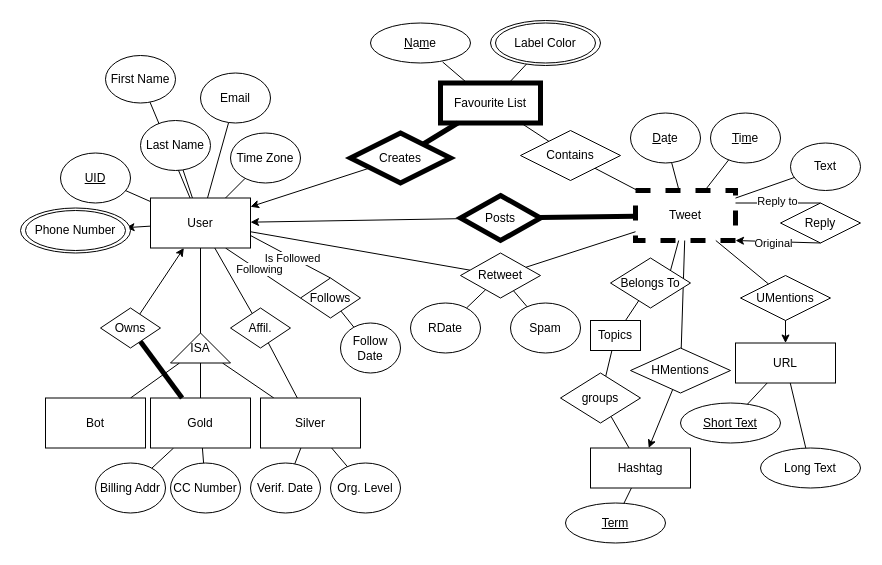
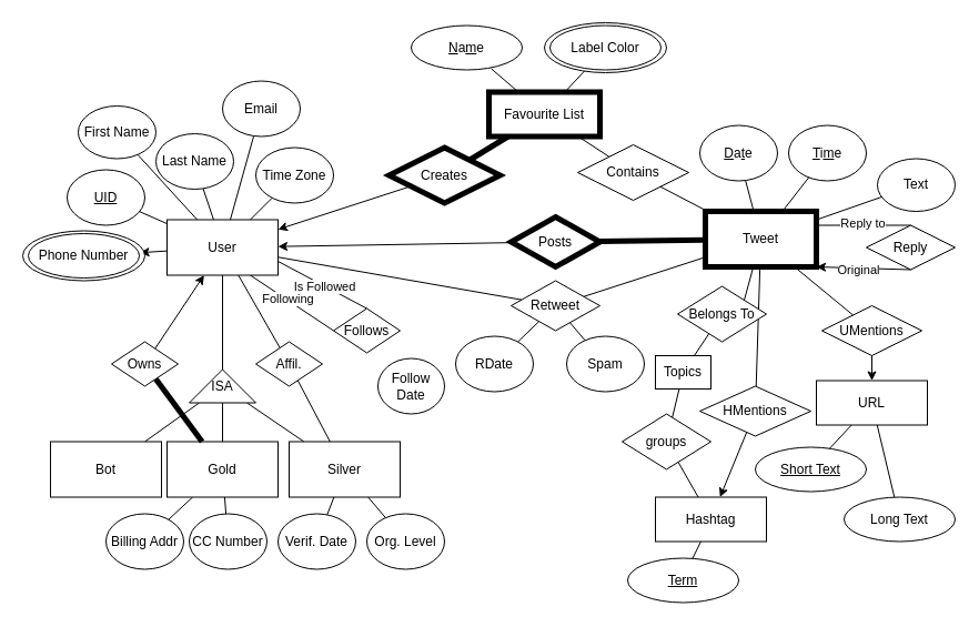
- <mxCell id="13" value="First Name" style="ellipse;whiteSpace=wrap;html=1;" vertex="1" parent="1"><mxGeometry x="105" y="55" width="70" height="47.5" as="geometry" /></mxCell>
+ <mxCell id="13" value="First Name" style="ellipse;whiteSpace=wrap;html=1;" vertex="1" parent="1"><mxGeometry x="70" y="95" width="70" height="47.5" as="geometry" /></mxCell>
- <mxCell id="37" value="Tweet" style="rounded=0;whiteSpace=wrap;html=1;strokeWidth=5;dashed=1;" vertex="1" parent="1"><mxGeometry x="635" y="190" width="100" height="50" as="geometry" /></mxCell>
+ <mxCell id="37" value="Tweet" style="rounded=0;whiteSpace=wrap;html=1;strokeWidth=5;" vertex="1" parent="1"><mxGeometry x="635" y="190" width="100" height="50" as="geometry" /></mxCell>
- <mxCell id="51" style="rounded=0;orthogonalLoop=1;jettySize=auto;html=1;startArrow=none;startFill=0;endArrow=none;endFill=0;" edge="1" parent="1" source="52" target="53"><mxGeometry relative="1" as="geometry" /></mxCell>
